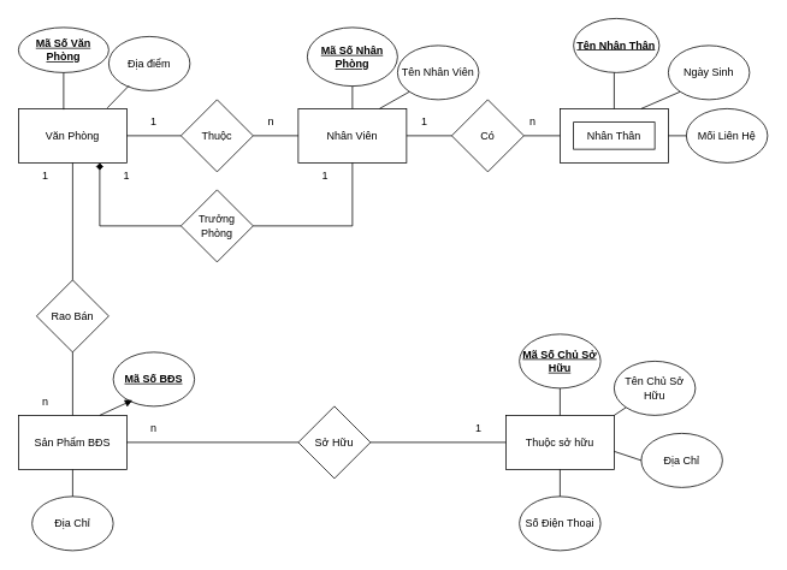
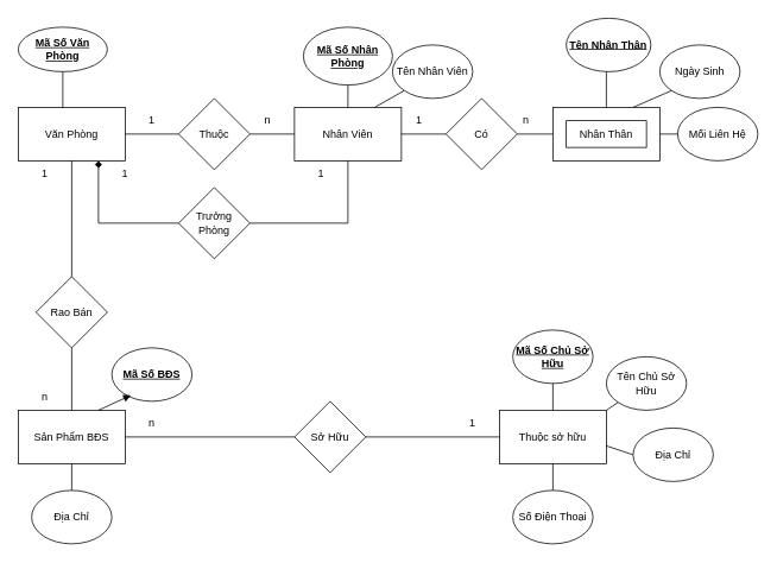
- <mxCell id="4" value="Địa điểm" style="ellipse;whiteSpace=wrap;html=1;" parent="1" vertex="1"><mxGeometry x="120" y="40" width="90" height="60" as="geometry" /></mxCell>
- <mxCell id="6" value="" style="endArrow=none;html=1;rounded=0;entryX=0.82;entryY=-0.013;entryDx=0;entryDy=0;entryPerimeter=0;exitX=0.249;exitY=0.907;exitDx=0;exitDy=0;exitPerimeter=0;" parent="1" source="4" target="2" edge="1"><mxGeometry width="50" height="50" relative="1" as="geometry"><mxPoint x="150" y="100" as="sourcePoint" /><mxPoint x="370" y="30" as="targetPoint" /></mxGeometry></mxCell>
